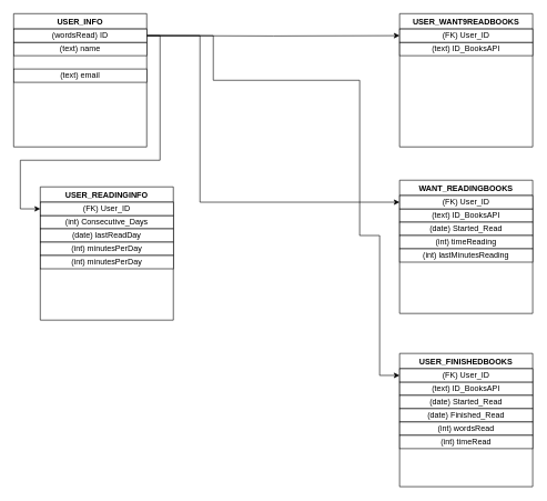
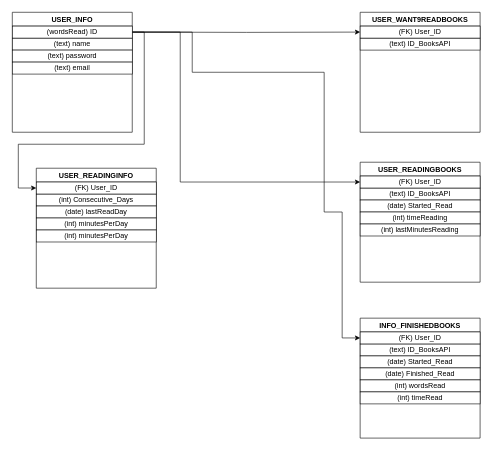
+ <mxCell id="8" value="(text) password" style="whiteSpace=wrap;html=1;" vertex="1" parent="5"><mxGeometry y="63" width="200" height="20" as="geometry" /></mxCell>
- <mxCell id="26" value="WANT_READINGBOOKS" style="swimlane;" vertex="1" parent="1"><mxGeometry x="600" y="270" width="200" height="200" as="geometry"><mxRectangle x="30" y="20" width="80" height="23" as="alternateBounds" /></mxGeometry></mxCell>
+ <mxCell id="26" value="USER_READINGBOOKS" style="swimlane;" vertex="1" parent="1"><mxGeometry x="600" y="270" width="200" height="200" as="geometry"><mxRectangle x="30" y="20" width="80" height="23" as="alternateBounds" /></mxGeometry></mxCell>
- <mxCell id="10" value="USER_FINISHEDBOOKS" style="swimlane;" vertex="1" parent="1"><mxGeometry x="600" y="530" width="200" height="200" as="geometry"><mxRectangle x="30" y="20" width="80" height="23" as="alternateBounds" /></mxGeometry></mxCell>
+ <mxCell id="10" value="INFO_FINISHEDBOOKS" style="swimlane;" vertex="1" parent="1"><mxGeometry x="600" y="530" width="200" height="200" as="geometry"><mxRectangle x="30" y="20" width="80" height="23" as="alternateBounds" /></mxGeometry></mxCell>
